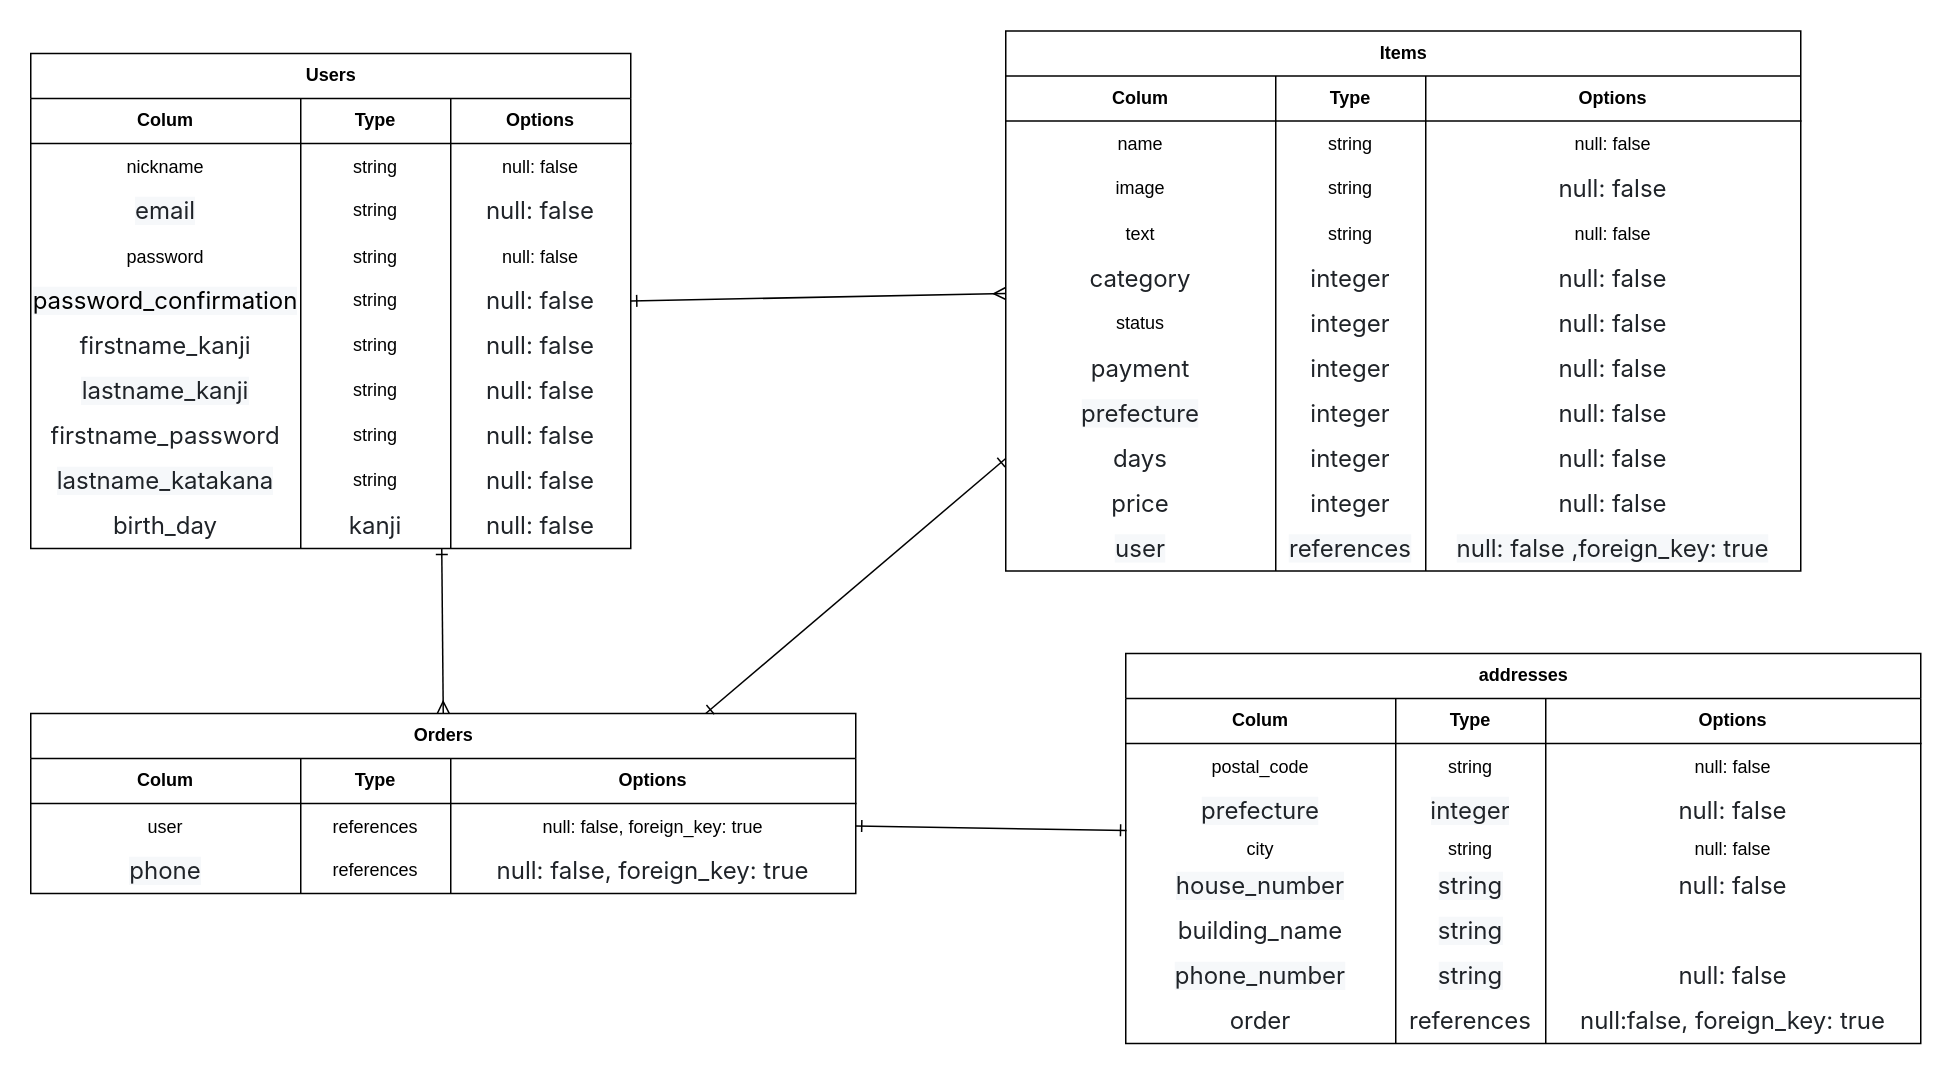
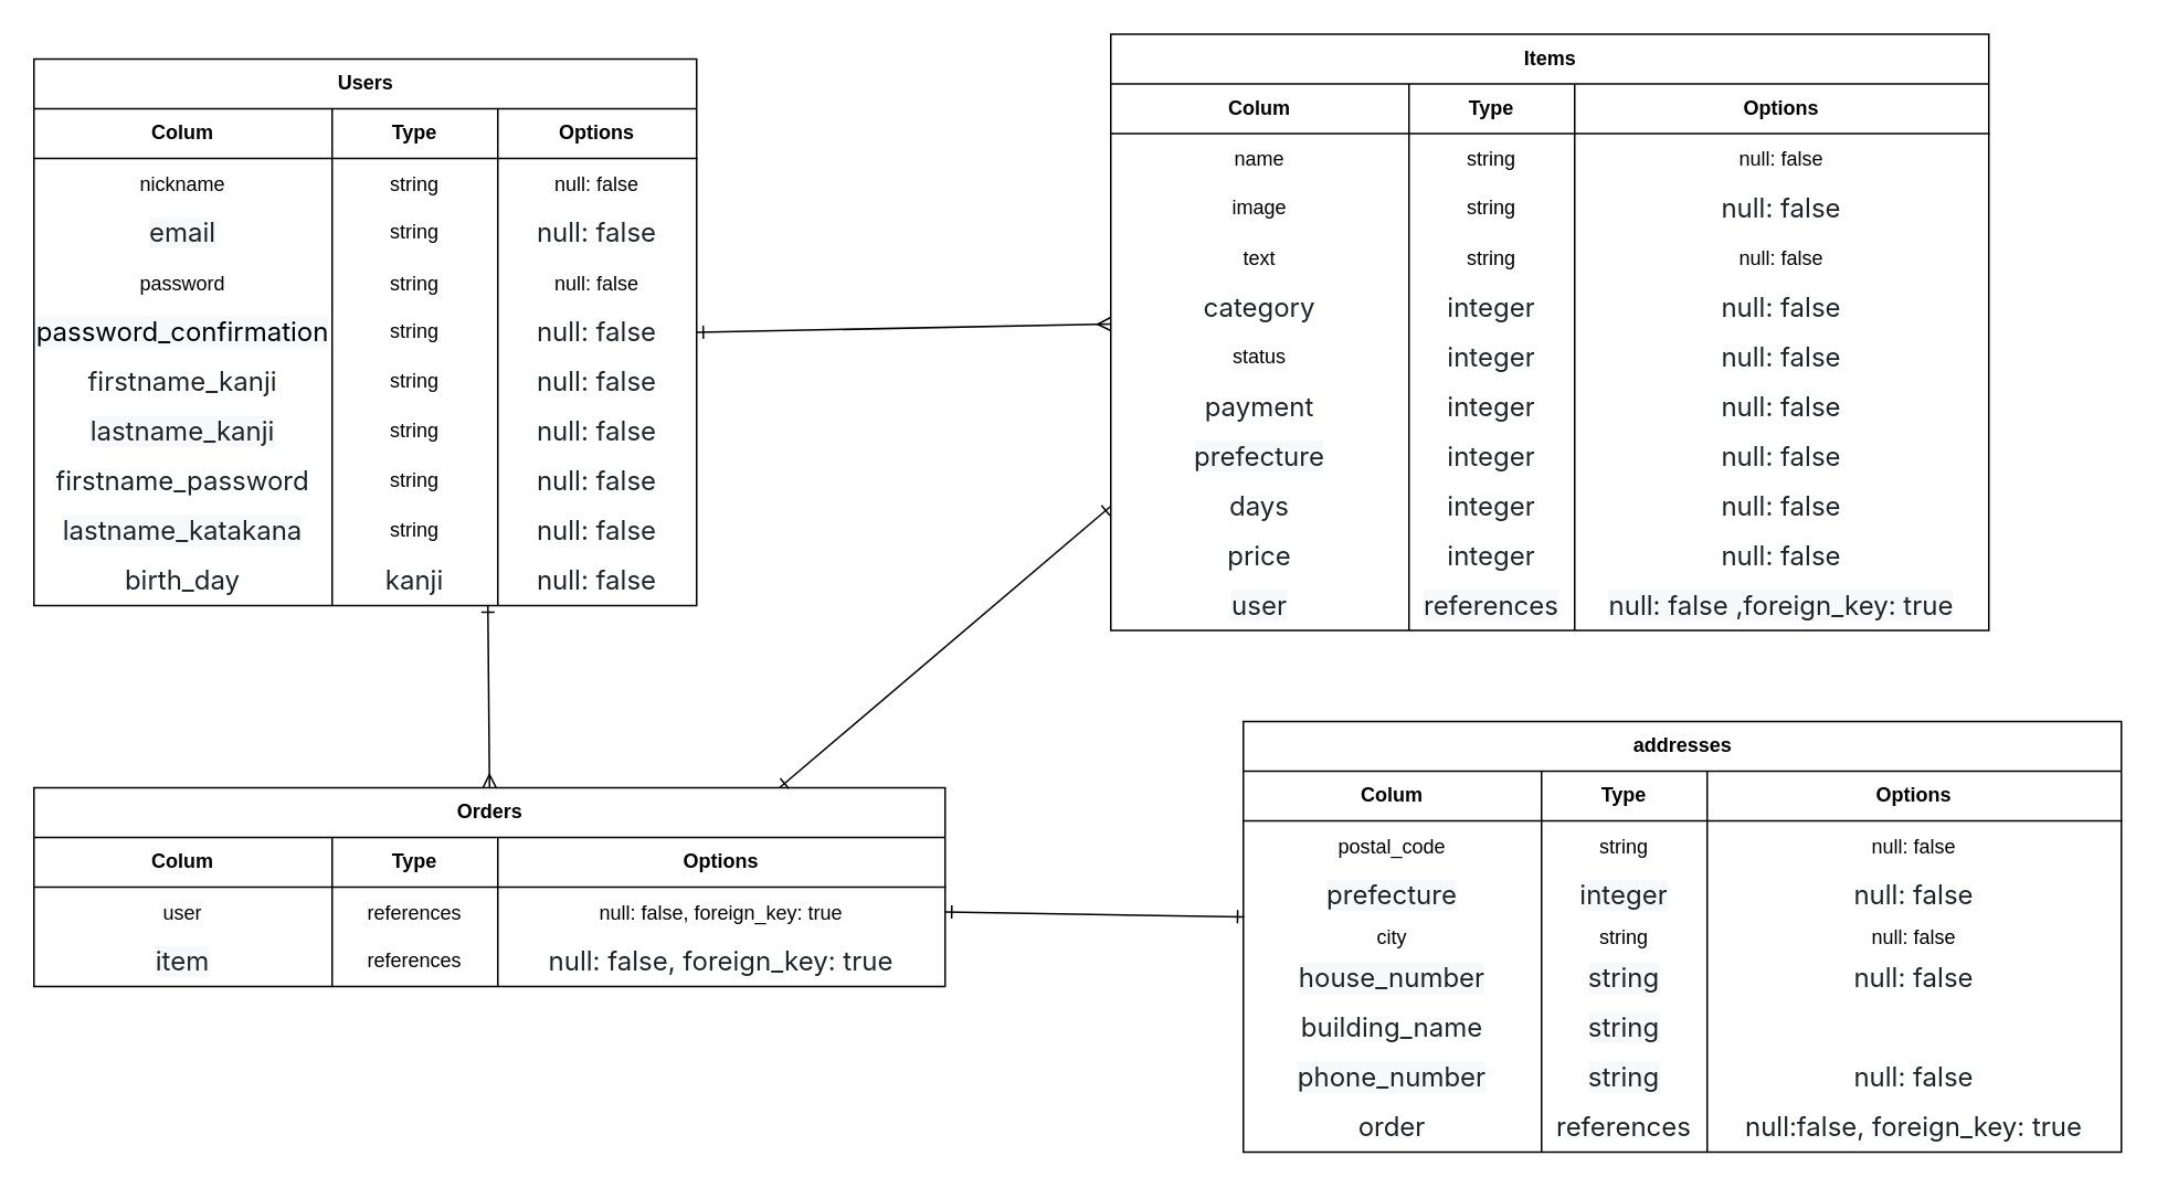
- <mxCell id="98" value="&lt;span style=&quot;color: rgb(31, 35, 40); font-family: -apple-system, BlinkMacSystemFont, &amp;quot;Segoe UI&amp;quot;, &amp;quot;Noto Sans&amp;quot;, Helvetica, Arial, sans-serif, &amp;quot;Apple Color Emoji&amp;quot;, &amp;quot;Segoe UI Emoji&amp;quot;; font-size: 16px; text-align: start; background-color: rgb(246, 248, 250);&quot;&gt;phone&lt;/span&gt;" style="shape=partialRectangle;connectable=0;fillColor=none;top=0;left=0;bottom=0;right=0;editable=1;overflow=hidden;whiteSpace=wrap;html=1;" vertex="1" parent="97"><mxGeometry width="180" height="30" as="geometry"><mxRectangle width="180" height="30" as="alternateBounds" /></mxGeometry></mxCell>
+ <mxCell id="98" value="&lt;span style=&quot;color: rgb(31, 35, 40); font-family: -apple-system, BlinkMacSystemFont, &amp;quot;Segoe UI&amp;quot;, &amp;quot;Noto Sans&amp;quot;, Helvetica, Arial, sans-serif, &amp;quot;Apple Color Emoji&amp;quot;, &amp;quot;Segoe UI Emoji&amp;quot;; font-size: 16px; text-align: start; background-color: rgb(246, 248, 250);&quot;&gt;item&lt;/span&gt;" style="shape=partialRectangle;connectable=0;fillColor=none;top=0;left=0;bottom=0;right=0;editable=1;overflow=hidden;whiteSpace=wrap;html=1;" vertex="1" parent="97"><mxGeometry width="180" height="30" as="geometry"><mxRectangle width="180" height="30" as="alternateBounds" /></mxGeometry></mxCell>
